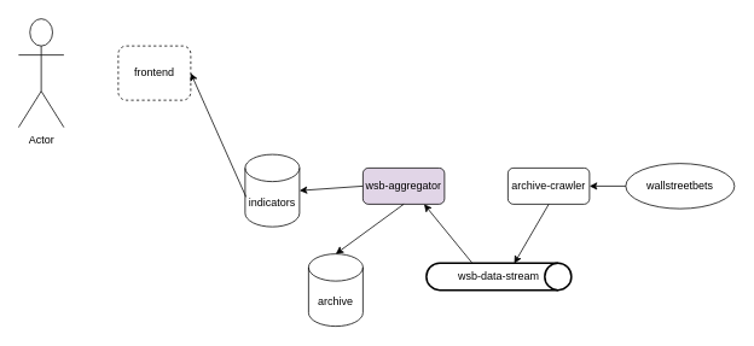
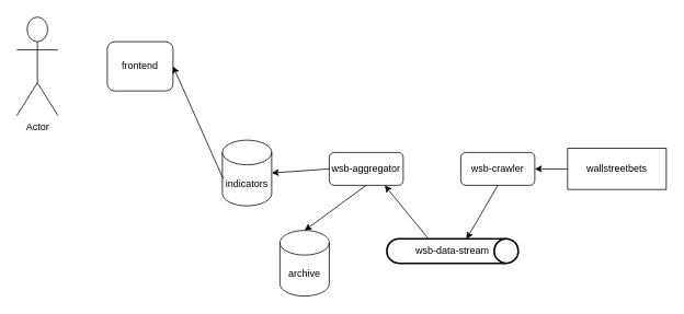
- <mxCell id="3" value="frontend" style="rounded=1;whiteSpace=wrap;html=1;dashed=1;" vertex="1" parent="1"><mxGeometry x="130" y="50" width="80" height="60" as="geometry" /></mxCell>
+ <mxCell id="3" value="frontend" style="rounded=1;whiteSpace=wrap;html=1;" vertex="1" parent="1"><mxGeometry x="130" y="50" width="80" height="60" as="geometry" /></mxCell>
- <mxCell id="8" value="wsb-aggregator" style="rounded=1;whiteSpace=wrap;html=1;fillColor=#e1d5e7;" vertex="1" parent="1"><mxGeometry x="400" y="185" width="90" height="40" as="geometry" /></mxCell>
+ <mxCell id="8" value="wsb-aggregator" style="rounded=1;whiteSpace=wrap;html=1;" vertex="1" parent="1"><mxGeometry x="400" y="185" width="90" height="40" as="geometry" /></mxCell>
- <mxCell id="6" value="archive-crawler" style="rounded=1;whiteSpace=wrap;html=1;" vertex="1" parent="1"><mxGeometry x="560" y="185" width="90" height="40" as="geometry" /></mxCell>
+ <mxCell id="6" value="wsb-crawler" style="rounded=1;whiteSpace=wrap;html=1;" vertex="1" parent="1"><mxGeometry x="560" y="185" width="90" height="40" as="geometry" /></mxCell>
- <mxCell id="7" value="wallstreetbets" style="ellipse;whiteSpace=wrap;html=1;" vertex="1" parent="1"><mxGeometry x="690" y="180" width="120" height="50" as="geometry" /></mxCell>
+ <mxCell id="7" value="wallstreetbets" style="whiteSpace=wrap;html=1;rounded=0;" vertex="1" parent="1"><mxGeometry x="690" y="180" width="120" height="50" as="geometry" /></mxCell>
